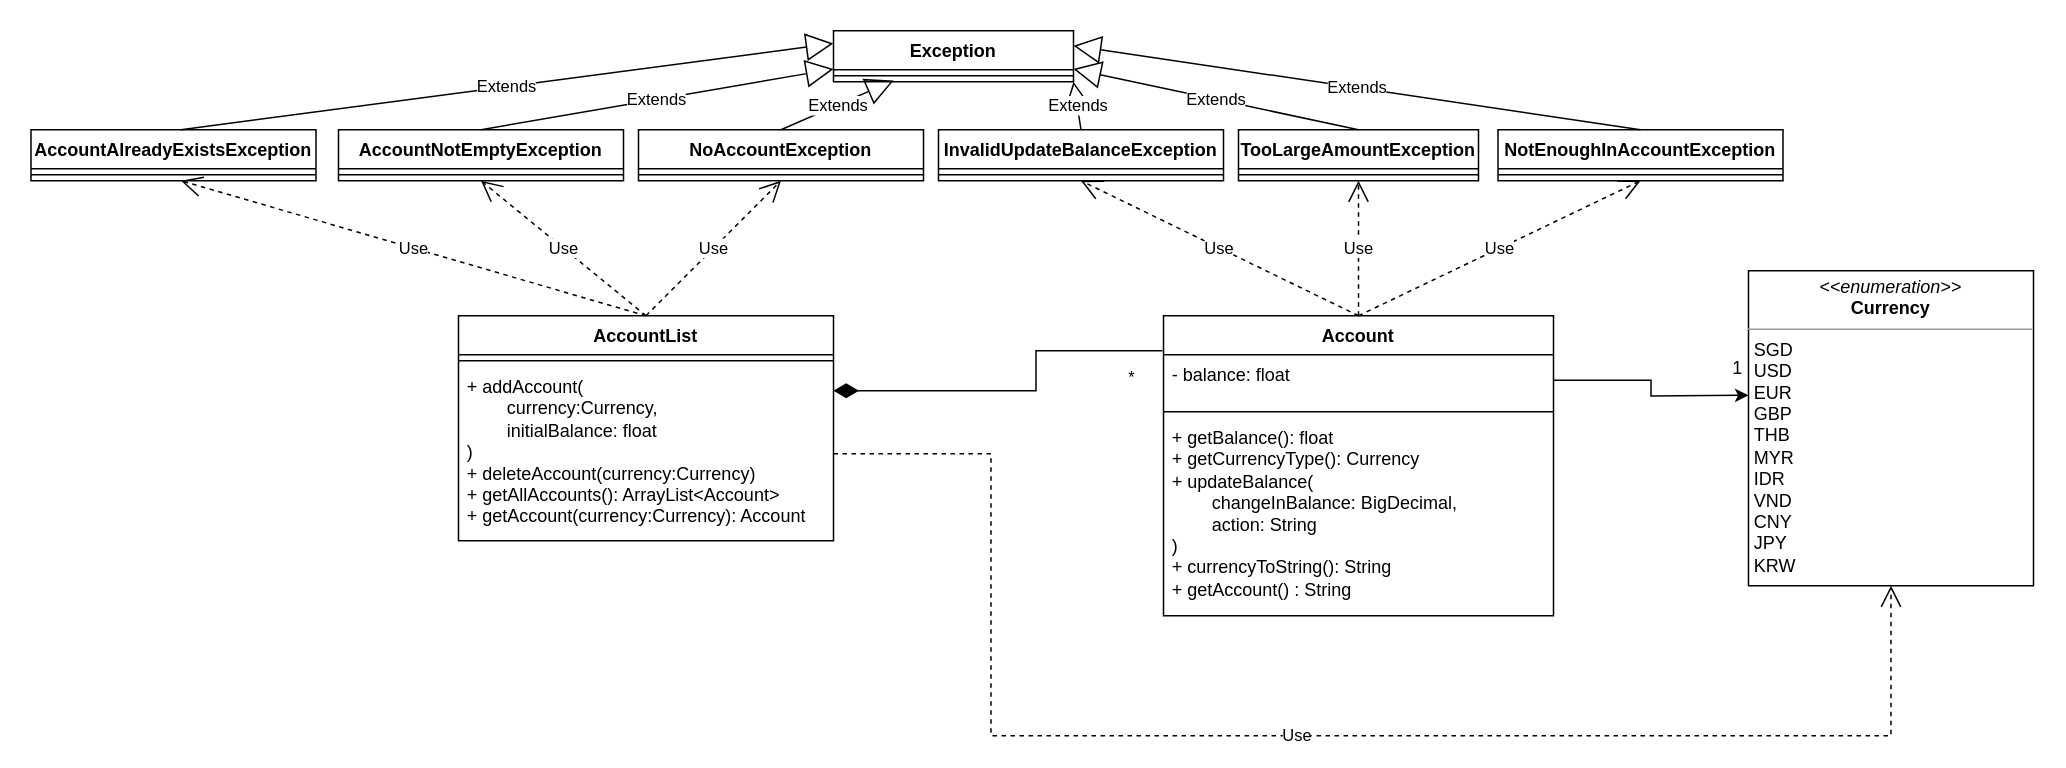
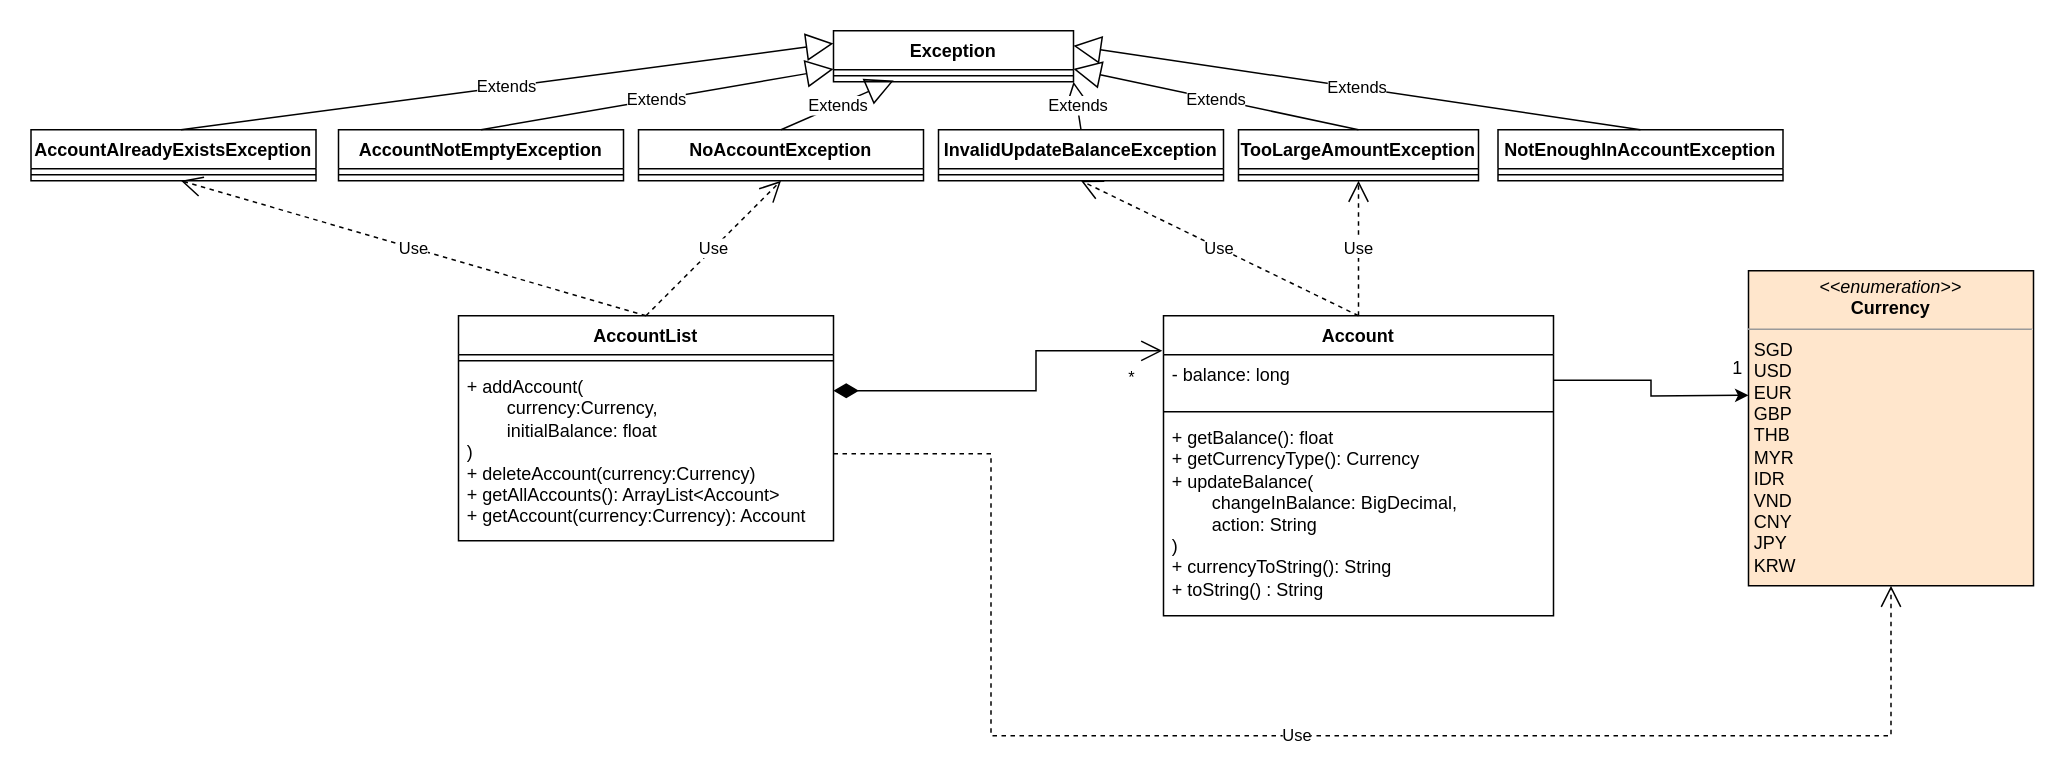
- <mxCell id="33" value="Use" style="endArrow=open;endSize=12;dashed=1;html=1;rounded=0;entryX=0.5;entryY=1;entryDx=0;entryDy=0;exitX=0.5;exitY=0;exitDx=0;exitDy=0;" parent="1" source="23" target="28" edge="1"><mxGeometry width="160" relative="1" as="geometry"><mxPoint x="925" y="230" as="sourcePoint" /><mxPoint y="140" as="targetPoint" x="740" /></mxGeometry></mxCell>
- <mxCell id="21" value="Use" style="endArrow=open;endSize=12;dashed=1;html=1;rounded=0;entryX=0.5;entryY=1;entryDx=0;entryDy=0;exitX=0.5;exitY=0;exitDx=0;exitDy=0;" parent="1" source="2" target="11" edge="1"><mxGeometry width="160" relative="1" as="geometry"><mxPoint x="915" y="220" as="sourcePoint" /><mxPoint x="915" y="130" as="targetPoint" /></mxGeometry></mxCell>
- <mxCell id="39" value="*" style="endArrow=none;html=1;endSize=12;startArrow=diamondThin;startSize=14;startFill=1;edgeStyle=orthogonalEdgeStyle;align=left;verticalAlign=bottom;rounded=0;entryX=-0.003;entryY=0.117;entryDx=0;entryDy=0;entryPerimeter=0;" edge="1" parent="1" source="25" target="2"><mxGeometry x="0.803" y="-27" relative="1" as="geometry"><mxPoint x="600" y="500" as="sourcePoint" /><mxPoint x="770" y="230" as="targetPoint" /><Array as="points"><mxPoint x="690" y="260" /><mxPoint x="690" y="233" /></Array><mxPoint as="offset" /></mxGeometry></mxCell>
+ <mxCell id="39" value="*" style="endArrow=open;html=1;endSize=12;startArrow=diamondThin;startSize=14;startFill=1;edgeStyle=orthogonalEdgeStyle;align=left;verticalAlign=bottom;rounded=0;entryX=-0.003;entryY=0.117;entryDx=0;entryDy=0;entryPerimeter=0;" edge="1" parent="1" source="25" target="2"><mxGeometry x="0.803" y="-27" relative="1" as="geometry"><mxPoint x="600" y="500" as="sourcePoint" /><mxPoint x="770" y="230" as="targetPoint" /><Array as="points"><mxPoint x="690" y="260" /><mxPoint x="690" y="233" /></Array><mxPoint as="offset" /></mxGeometry></mxCell>
- <mxCell id="4" value="- balance: float" style="text;strokeColor=none;fillColor=none;align=left;verticalAlign=top;spacingLeft=4;spacingRight=4;overflow=hidden;rotatable=0;points=[[0,0.5],[1,0.5]];portConstraint=eastwest;whiteSpace=wrap;html=1;" parent="2" vertex="1"><mxGeometry y="26" width="260" height="34" as="geometry" /></mxCell>
+ <mxCell id="4" value="- balance: long" style="text;strokeColor=none;fillColor=none;align=left;verticalAlign=top;spacingLeft=4;spacingRight=4;overflow=hidden;rotatable=0;points=[[0,0.5],[1,0.5]];portConstraint=eastwest;whiteSpace=wrap;html=1;" parent="2" vertex="1"><mxGeometry y="26" width="260" height="34" as="geometry" /></mxCell>
- <mxCell id="7" value="&lt;p style=&quot;margin:0px;margin-top:4px;text-align:center;&quot;&gt;&lt;i&gt;&amp;lt;&amp;lt;enumeration&amp;gt;&amp;gt;&lt;/i&gt;&lt;br&gt;&lt;b&gt;Currency&lt;/b&gt;&lt;/p&gt;&lt;hr size=&quot;1&quot;&gt;&lt;p style=&quot;margin:0px;margin-left:4px;&quot;&gt;SGD&lt;/p&gt;&lt;p style=&quot;margin:0px;margin-left:4px;&quot;&gt;USD&lt;/p&gt;&lt;p style=&quot;margin:0px;margin-left:4px;&quot;&gt;EUR&lt;/p&gt;&lt;p style=&quot;margin:0px;margin-left:4px;&quot;&gt;GBP&lt;/p&gt;&lt;p style=&quot;margin:0px;margin-left:4px;&quot;&gt;THB&lt;/p&gt;&lt;p style=&quot;margin:0px;margin-left:4px;&quot;&gt;MYR&lt;/p&gt;&lt;p style=&quot;margin:0px;margin-left:4px;&quot;&gt;IDR&lt;/p&gt;&lt;p style=&quot;margin:0px;margin-left:4px;&quot;&gt;VND&lt;/p&gt;&lt;p style=&quot;margin:0px;margin-left:4px;&quot;&gt;CNY&lt;/p&gt;&lt;p style=&quot;margin:0px;margin-left:4px;&quot;&gt;JPY&lt;/p&gt;&lt;p style=&quot;margin:0px;margin-left:4px;&quot;&gt;&lt;span style=&quot;background-color: initial;&quot;&gt;KRW&lt;/span&gt;&lt;/p&gt;" style="verticalAlign=top;align=left;overflow=fill;fontSize=12;fontFamily=Helvetica;html=1;whiteSpace=wrap;" parent="1" vertex="1"><mxGeometry x="1165" y="180" width="190" height="210" as="geometry" /></mxCell>
+ <mxCell id="7" value="&lt;p style=&quot;margin:0px;margin-top:4px;text-align:center;&quot;&gt;&lt;i&gt;&amp;lt;&amp;lt;enumeration&amp;gt;&amp;gt;&lt;/i&gt;&lt;br&gt;&lt;b&gt;Currency&lt;/b&gt;&lt;/p&gt;&lt;hr size=&quot;1&quot;&gt;&lt;p style=&quot;margin:0px;margin-left:4px;&quot;&gt;SGD&lt;/p&gt;&lt;p style=&quot;margin:0px;margin-left:4px;&quot;&gt;USD&lt;/p&gt;&lt;p style=&quot;margin:0px;margin-left:4px;&quot;&gt;EUR&lt;/p&gt;&lt;p style=&quot;margin:0px;margin-left:4px;&quot;&gt;GBP&lt;/p&gt;&lt;p style=&quot;margin:0px;margin-left:4px;&quot;&gt;THB&lt;/p&gt;&lt;p style=&quot;margin:0px;margin-left:4px;&quot;&gt;MYR&lt;/p&gt;&lt;p style=&quot;margin:0px;margin-left:4px;&quot;&gt;IDR&lt;/p&gt;&lt;p style=&quot;margin:0px;margin-left:4px;&quot;&gt;VND&lt;/p&gt;&lt;p style=&quot;margin:0px;margin-left:4px;&quot;&gt;CNY&lt;/p&gt;&lt;p style=&quot;margin:0px;margin-left:4px;&quot;&gt;JPY&lt;/p&gt;&lt;p style=&quot;margin:0px;margin-left:4px;&quot;&gt;&lt;span style=&quot;background-color: initial;&quot;&gt;KRW&lt;/span&gt;&lt;/p&gt;" style="verticalAlign=top;align=left;overflow=fill;fontSize=12;fontFamily=Helvetica;html=1;whiteSpace=wrap;fillColor=#ffe6cc;" parent="1" vertex="1"><mxGeometry x="1165" y="180" width="190" height="210" as="geometry" /></mxCell>
- <mxCell id="6" value="+ getBalance(): float&lt;br&gt;+ getCurrencyType(): Currency&lt;br&gt;+ updateBalance(&lt;br&gt;&lt;span style=&quot;background-color: initial;&quot;&gt;&lt;span style=&quot;white-space: pre;&quot;&gt;&#09;&lt;/span&gt;changeInBalance: BigDecimal,&amp;nbsp;&lt;br&gt;&lt;/span&gt;&lt;span style=&quot;background-color: initial;&quot;&gt;&lt;span style=&quot;white-space: pre;&quot;&gt;&#09;&lt;/span&gt;action: String&lt;/span&gt;&lt;span style=&quot;background-color: initial;&quot;&gt;&lt;br&gt;&lt;/span&gt;)&lt;br&gt;+ currencyToString(): String&lt;br&gt;+ getAccount() : String" style="text;strokeColor=none;fillColor=none;align=left;verticalAlign=top;spacingLeft=4;spacingRight=4;overflow=hidden;rotatable=0;points=[[0,0.5],[1,0.5]];portConstraint=eastwest;whiteSpace=wrap;html=1;" parent="2" vertex="1"><mxGeometry y="68" width="260" height="132" as="geometry" /></mxCell>
+ <mxCell id="6" value="+ getBalance(): float&lt;br&gt;+ getCurrencyType(): Currency&lt;br&gt;+ updateBalance(&lt;br&gt;&lt;span style=&quot;background-color: initial;&quot;&gt;&lt;span style=&quot;white-space: pre;&quot;&gt;&#09;&lt;/span&gt;changeInBalance: BigDecimal,&amp;nbsp;&lt;br&gt;&lt;/span&gt;&lt;span style=&quot;background-color: initial;&quot;&gt;&lt;span style=&quot;white-space: pre;&quot;&gt;&#09;&lt;/span&gt;action: String&lt;/span&gt;&lt;span style=&quot;background-color: initial;&quot;&gt;&lt;br&gt;&lt;/span&gt;)&lt;br&gt;+ currencyToString(): String&lt;br&gt;+ toString() : String" style="text;strokeColor=none;fillColor=none;align=left;verticalAlign=top;spacingLeft=4;spacingRight=4;overflow=hidden;rotatable=0;points=[[0,0.5],[1,0.5]];portConstraint=eastwest;whiteSpace=wrap;html=1;" parent="2" vertex="1"><mxGeometry y="68" width="260" height="132" as="geometry" /></mxCell>
